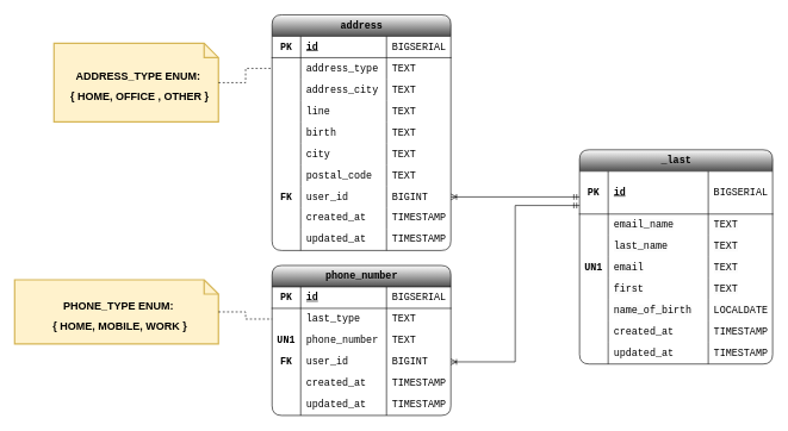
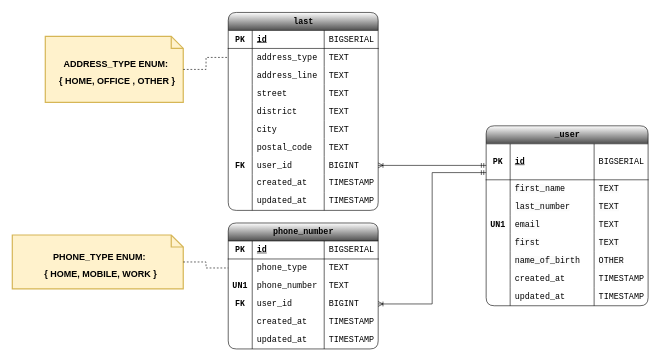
- <mxCell id="63" value="address" style="shape=table;startSize=30;container=1;collapsible=1;childLayout=tableLayout;fixedRows=1;rowLines=0;fontStyle=1;align=center;resizeLast=1;html=1;rounded=1;swimlaneFillColor=default;gradientColor=#4f4f4f;fontFamily=Courier New;fontSize=14;verticalAlign=middle;fontColor=default;labelBackgroundColor=none;" parent="1" vertex="1"><mxGeometry x="380" y="20" width="250" height="330" as="geometry" /></mxCell>
+ <mxCell id="63" value="last" style="shape=table;startSize=30;container=1;collapsible=1;childLayout=tableLayout;fixedRows=1;rowLines=0;fontStyle=1;align=center;resizeLast=1;html=1;rounded=1;swimlaneFillColor=default;gradientColor=#4f4f4f;fontFamily=Courier New;fontSize=14;verticalAlign=middle;fontColor=default;labelBackgroundColor=none;" parent="1" vertex="1"><mxGeometry x="380" y="20" width="250" height="330" as="geometry" /></mxCell>
- <mxCell id="74" value="address_city" style="shape=partialRectangle;connectable=0;fillColor=none;top=0;left=0;bottom=0;right=0;align=left;spacingLeft=6;overflow=hidden;html=1;fontFamily=Courier New;fontSize=14;verticalAlign=middle;fontColor=default;labelBackgroundColor=default;" parent="72" vertex="1"><mxGeometry x="40" width="120" height="30" as="geometry"><mxRectangle width="120" height="30" as="alternateBounds" /></mxGeometry></mxCell>
+ <mxCell id="74" value="address_line" style="shape=partialRectangle;connectable=0;fillColor=none;top=0;left=0;bottom=0;right=0;align=left;spacingLeft=6;overflow=hidden;html=1;fontFamily=Courier New;fontSize=14;verticalAlign=middle;fontColor=default;labelBackgroundColor=default;" parent="72" vertex="1"><mxGeometry x="40" width="120" height="30" as="geometry"><mxRectangle width="120" height="30" as="alternateBounds" /></mxGeometry></mxCell>
- <mxCell id="78" value="line" style="shape=partialRectangle;connectable=0;fillColor=none;top=0;left=0;bottom=0;right=0;align=left;spacingLeft=6;overflow=hidden;html=1;fontFamily=Courier New;fontSize=14;verticalAlign=middle;fontColor=default;labelBackgroundColor=default;" parent="76" vertex="1"><mxGeometry x="40" width="120" height="30" as="geometry"><mxRectangle width="120" height="30" as="alternateBounds" /></mxGeometry></mxCell>
+ <mxCell id="78" value="street" style="shape=partialRectangle;connectable=0;fillColor=none;top=0;left=0;bottom=0;right=0;align=left;spacingLeft=6;overflow=hidden;html=1;fontFamily=Courier New;fontSize=14;verticalAlign=middle;fontColor=default;labelBackgroundColor=default;" parent="76" vertex="1"><mxGeometry x="40" width="120" height="30" as="geometry"><mxRectangle width="120" height="30" as="alternateBounds" /></mxGeometry></mxCell>
- <mxCell id="82" value="birth" style="shape=partialRectangle;connectable=0;fillColor=none;top=0;left=0;bottom=0;right=0;align=left;spacingLeft=6;overflow=hidden;html=1;fontFamily=Courier New;fontSize=14;verticalAlign=middle;fontColor=default;labelBackgroundColor=default;" parent="80" vertex="1"><mxGeometry x="40" width="120" height="30" as="geometry"><mxRectangle width="120" height="30" as="alternateBounds" /></mxGeometry></mxCell>
+ <mxCell id="82" value="district" style="shape=partialRectangle;connectable=0;fillColor=none;top=0;left=0;bottom=0;right=0;align=left;spacingLeft=6;overflow=hidden;html=1;fontFamily=Courier New;fontSize=14;verticalAlign=middle;fontColor=default;labelBackgroundColor=default;" parent="80" vertex="1"><mxGeometry x="40" width="120" height="30" as="geometry"><mxRectangle width="120" height="30" as="alternateBounds" /></mxGeometry></mxCell>
- <mxCell id="2" value="_last" style="shape=table;startSize=30;container=1;collapsible=1;childLayout=tableLayout;fixedRows=1;rowLines=0;fontStyle=1;align=center;resizeLast=1;html=1;rounded=1;swimlaneFillColor=default;swimlaneLine=1;shadow=0;gradientDirection=south;gradientColor=#4F4F4F;fontFamily=Courier New;fontSize=14;verticalAlign=middle;fontColor=default;labelBackgroundColor=none;" parent="1" vertex="1"><mxGeometry x="810" y="209" width="270" height="300" as="geometry" /></mxCell>
+ <mxCell id="2" value="_user" style="shape=table;startSize=30;container=1;collapsible=1;childLayout=tableLayout;fixedRows=1;rowLines=0;fontStyle=1;align=center;resizeLast=1;html=1;rounded=1;swimlaneFillColor=default;swimlaneLine=1;shadow=0;gradientDirection=south;gradientColor=#4F4F4F;fontFamily=Courier New;fontSize=14;verticalAlign=middle;fontColor=default;labelBackgroundColor=none;" parent="1" vertex="1"><mxGeometry x="810" y="209" width="270" height="300" as="geometry" /></mxCell>
- <mxCell id="9" value="&lt;span style=&quot;background-color: rgb(251, 251, 251);&quot;&gt;email_name&lt;/span&gt;" style="shape=partialRectangle;connectable=0;fillColor=none;top=0;left=0;bottom=0;right=0;align=left;spacingLeft=6;overflow=hidden;html=1;fontFamily=Courier New;fontSize=14;verticalAlign=middle;fontColor=default;labelBackgroundColor=default;" parent="7" vertex="1"><mxGeometry x="40" width="140" height="30" as="geometry"><mxRectangle width="140" height="30" as="alternateBounds" /></mxGeometry></mxCell>
+ <mxCell id="9" value="&lt;span style=&quot;background-color: rgb(251, 251, 251);&quot;&gt;first_name&lt;/span&gt;" style="shape=partialRectangle;connectable=0;fillColor=none;top=0;left=0;bottom=0;right=0;align=left;spacingLeft=6;overflow=hidden;html=1;fontFamily=Courier New;fontSize=14;verticalAlign=middle;fontColor=default;labelBackgroundColor=default;" parent="7" vertex="1"><mxGeometry x="40" width="140" height="30" as="geometry"><mxRectangle width="140" height="30" as="alternateBounds" /></mxGeometry></mxCell>
- <mxCell id="13" value="&lt;span style=&quot;background-color: rgb(251, 251, 251);&quot;&gt;last_name&lt;/span&gt;" style="shape=partialRectangle;connectable=0;fillColor=none;top=0;left=0;bottom=0;right=0;align=left;spacingLeft=6;overflow=hidden;html=1;fontFamily=Courier New;fontSize=14;verticalAlign=middle;fontColor=default;labelBackgroundColor=default;" parent="11" vertex="1"><mxGeometry x="40" width="140" height="30" as="geometry"><mxRectangle width="140" height="30" as="alternateBounds" /></mxGeometry></mxCell>
+ <mxCell id="13" value="&lt;span style=&quot;background-color: rgb(251, 251, 251);&quot;&gt;last_number&lt;/span&gt;" style="shape=partialRectangle;connectable=0;fillColor=none;top=0;left=0;bottom=0;right=0;align=left;spacingLeft=6;overflow=hidden;html=1;fontFamily=Courier New;fontSize=14;verticalAlign=middle;fontColor=default;labelBackgroundColor=default;" parent="11" vertex="1"><mxGeometry x="40" width="140" height="30" as="geometry"><mxRectangle width="140" height="30" as="alternateBounds" /></mxGeometry></mxCell>
- <mxCell id="26" value="&lt;span style=&quot;background-color: rgb(251, 251, 251);&quot;&gt;LOCALDATE&lt;/span&gt;" style="shape=partialRectangle;connectable=0;fillColor=none;top=0;left=0;bottom=0;right=0;align=left;spacingLeft=6;overflow=hidden;html=1;fontFamily=Courier New;fontSize=14;verticalAlign=middle;fontColor=default;labelBackgroundColor=default;" parent="23" vertex="1"><mxGeometry x="180" width="90" height="30" as="geometry"><mxRectangle width="90" height="30" as="alternateBounds" /></mxGeometry></mxCell>
+ <mxCell id="26" value="&lt;span style=&quot;background-color: rgb(251, 251, 251);&quot;&gt;OTHER&lt;/span&gt;" style="shape=partialRectangle;connectable=0;fillColor=none;top=0;left=0;bottom=0;right=0;align=left;spacingLeft=6;overflow=hidden;html=1;fontFamily=Courier New;fontSize=14;verticalAlign=middle;fontColor=default;labelBackgroundColor=default;" parent="23" vertex="1"><mxGeometry x="180" width="90" height="30" as="geometry"><mxRectangle width="90" height="30" as="alternateBounds" /></mxGeometry></mxCell>
- <mxCell id="42" value="last_type" style="shape=partialRectangle;connectable=0;fillColor=none;top=0;left=0;bottom=0;right=0;align=left;spacingLeft=6;overflow=hidden;html=1;fontFamily=Courier New;fontSize=14;verticalAlign=middle;fontColor=default;labelBackgroundColor=default;" parent="40" vertex="1"><mxGeometry x="40" width="120" height="30" as="geometry"><mxRectangle width="120" height="30" as="alternateBounds" /></mxGeometry></mxCell>
+ <mxCell id="42" value="phone_type" style="shape=partialRectangle;connectable=0;fillColor=none;top=0;left=0;bottom=0;right=0;align=left;spacingLeft=6;overflow=hidden;html=1;fontFamily=Courier New;fontSize=14;verticalAlign=middle;fontColor=default;labelBackgroundColor=default;" parent="40" vertex="1"><mxGeometry x="40" width="120" height="30" as="geometry"><mxRectangle width="120" height="30" as="alternateBounds" /></mxGeometry></mxCell>
